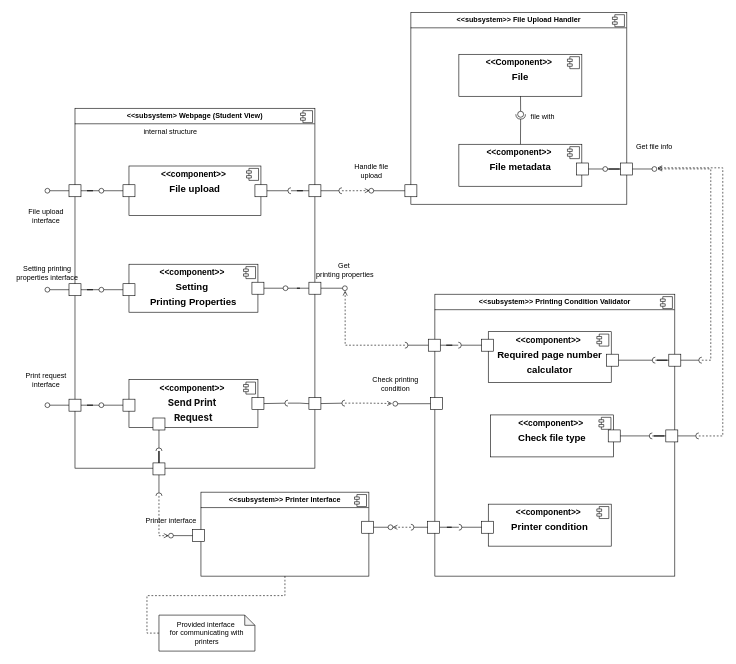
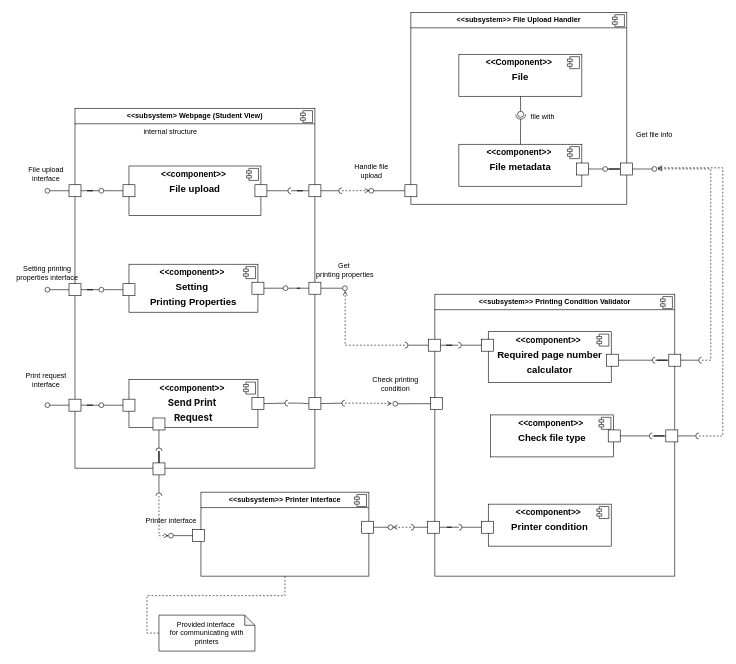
- <mxCell id="92" value="Get file info" style="text;html=1;align=center;verticalAlign=middle;whiteSpace=wrap;rounded=0;" vertex="1" parent="1"><mxGeometry x="1058" y="230" width="64" height="30" as="geometry" /></mxCell>
+ <mxCell id="92" value="Get file info" style="text;html=1;align=center;verticalAlign=middle;whiteSpace=wrap;rounded=0;" vertex="1" parent="1"><mxGeometry x="1058" y="210" width="64" height="30" as="geometry" /></mxCell>
- <mxCell id="10" value="File upload interface" style="text;html=1;align=center;verticalAlign=middle;whiteSpace=wrap;rounded=0;" vertex="1" parent="1"><mxGeometry x="38" y="345" width="76" height="30" as="geometry" /></mxCell>
+ <mxCell id="10" value="File upload interface" style="text;html=1;align=center;verticalAlign=middle;whiteSpace=wrap;rounded=0;" vertex="1" parent="1"><mxGeometry x="38" y="275" width="76" height="30" as="geometry" /></mxCell>
